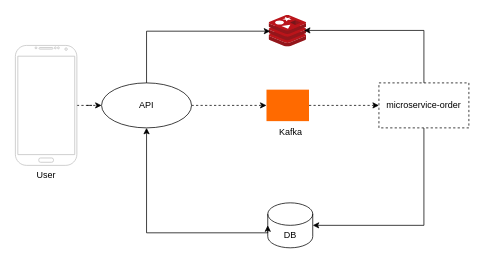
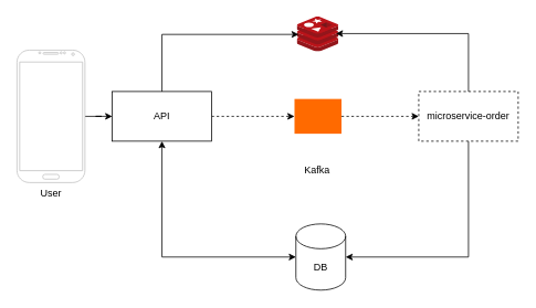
- <mxCell id="4" style="edgeStyle=orthogonalEdgeStyle;rounded=0;orthogonalLoop=1;jettySize=auto;html=1;dashed=1;" edge="1" parent="1" source="5" target="3"><mxGeometry relative="1" as="geometry" /></mxCell>
+ <mxCell id="4" style="edgeStyle=orthogonalEdgeStyle;rounded=0;orthogonalLoop=1;jettySize=auto;html=1;" edge="1" parent="1" source="5" target="3"><mxGeometry relative="1" as="geometry" /></mxCell>
- <mxCell id="3" value="API" style="ellipse;whiteSpace=wrap;html=1;" vertex="1" parent="1"><mxGeometry x="135" y="110" width="120" height="60" as="geometry" /></mxCell>
+ <mxCell id="3" value="API" style="rounded=0;whiteSpace=wrap;html=1;" vertex="1" parent="1"><mxGeometry x="135" y="110" width="120" height="60" as="geometry" /></mxCell>
- <mxCell id="10" value="Kafka" style="text;html=1;align=center;verticalAlign=middle;resizable=0;points=[];autosize=1;strokeColor=none;fillColor=none;" vertex="1" parent="1"><mxGeometry x="361.7" y="161" width="50" height="30" as="geometry" /></mxCell>
+ <mxCell id="10" value="Kafka" style="text;html=1;align=center;verticalAlign=middle;resizable=0;points=[];autosize=1;strokeColor=none;fillColor=none;" vertex="1" parent="1"><mxGeometry x="356.7" y="191" width="50" height="30" as="geometry" /></mxCell>
- <mxCell id="7" value="DB" style="shape=cylinder3;whiteSpace=wrap;html=1;boundedLbl=1;backgroundOutline=1;size=15;" vertex="1" parent="1"><mxGeometry x="356.7" y="270" width="60" height="60" as="geometry" /></mxCell>
+ <mxCell id="7" value="DB" style="shape=cylinder3;whiteSpace=wrap;html=1;boundedLbl=1;backgroundOutline=1;size=15;" vertex="1" parent="1"><mxGeometry x="356.7" y="270" width="60" height="80" as="geometry" /></mxCell>
